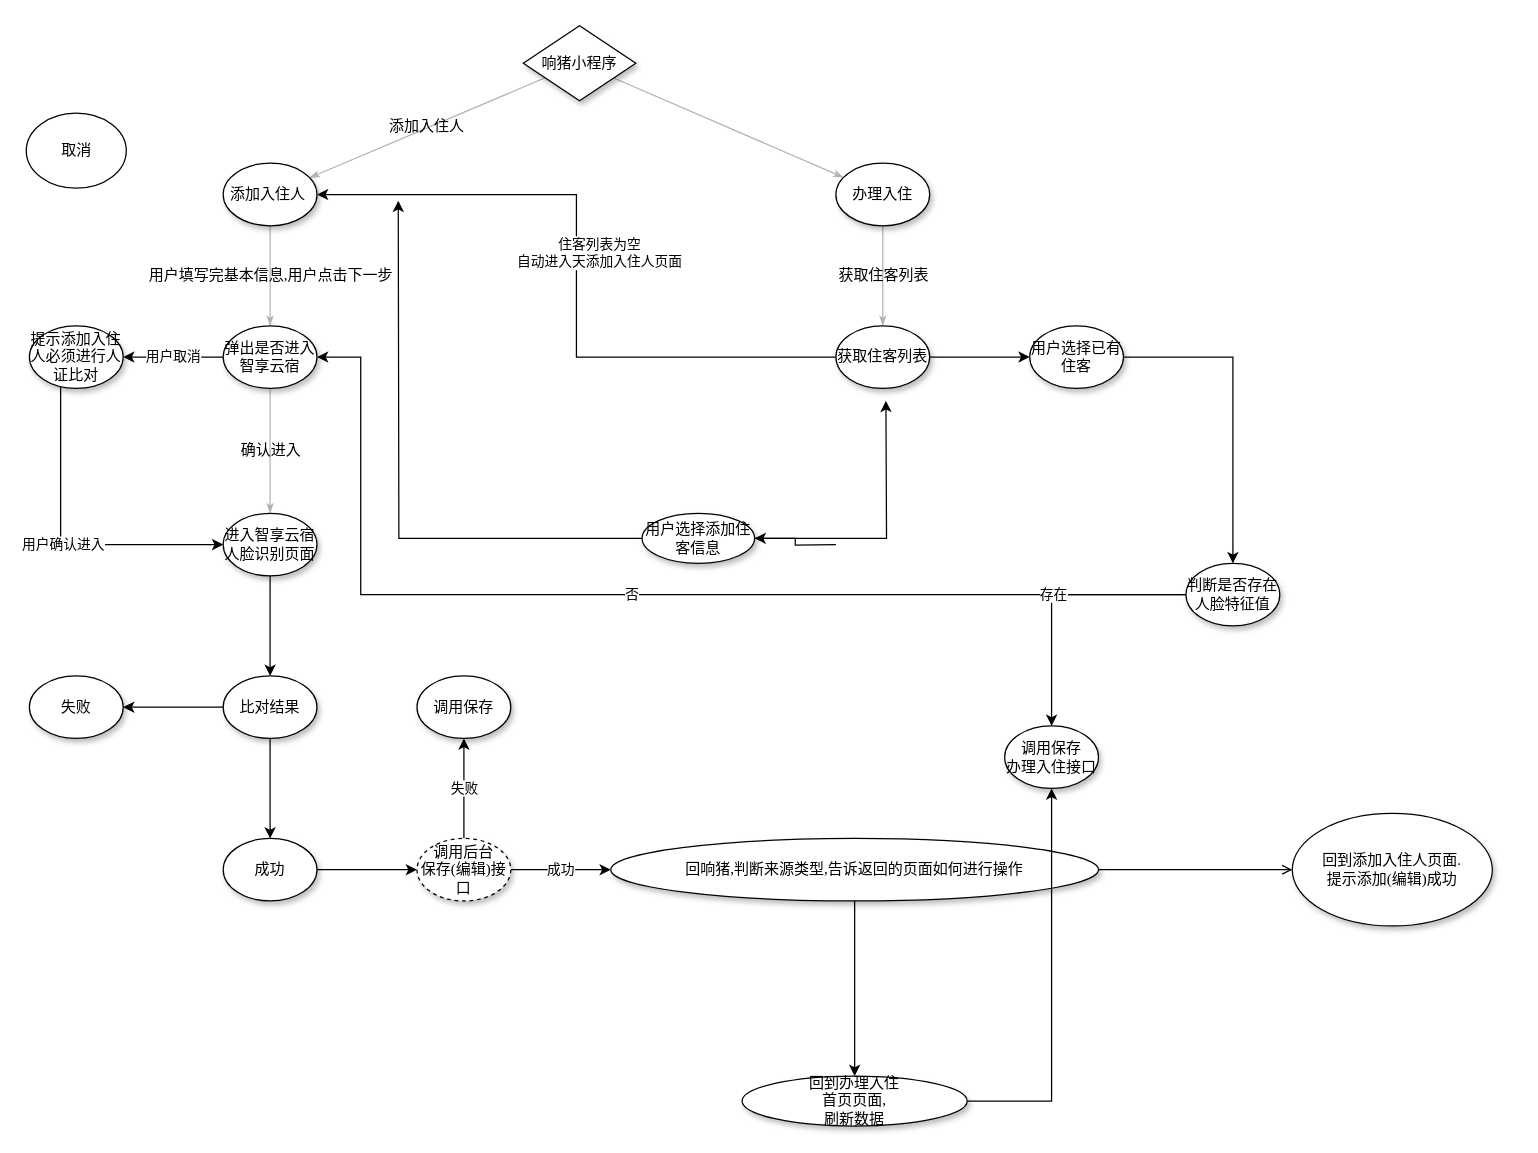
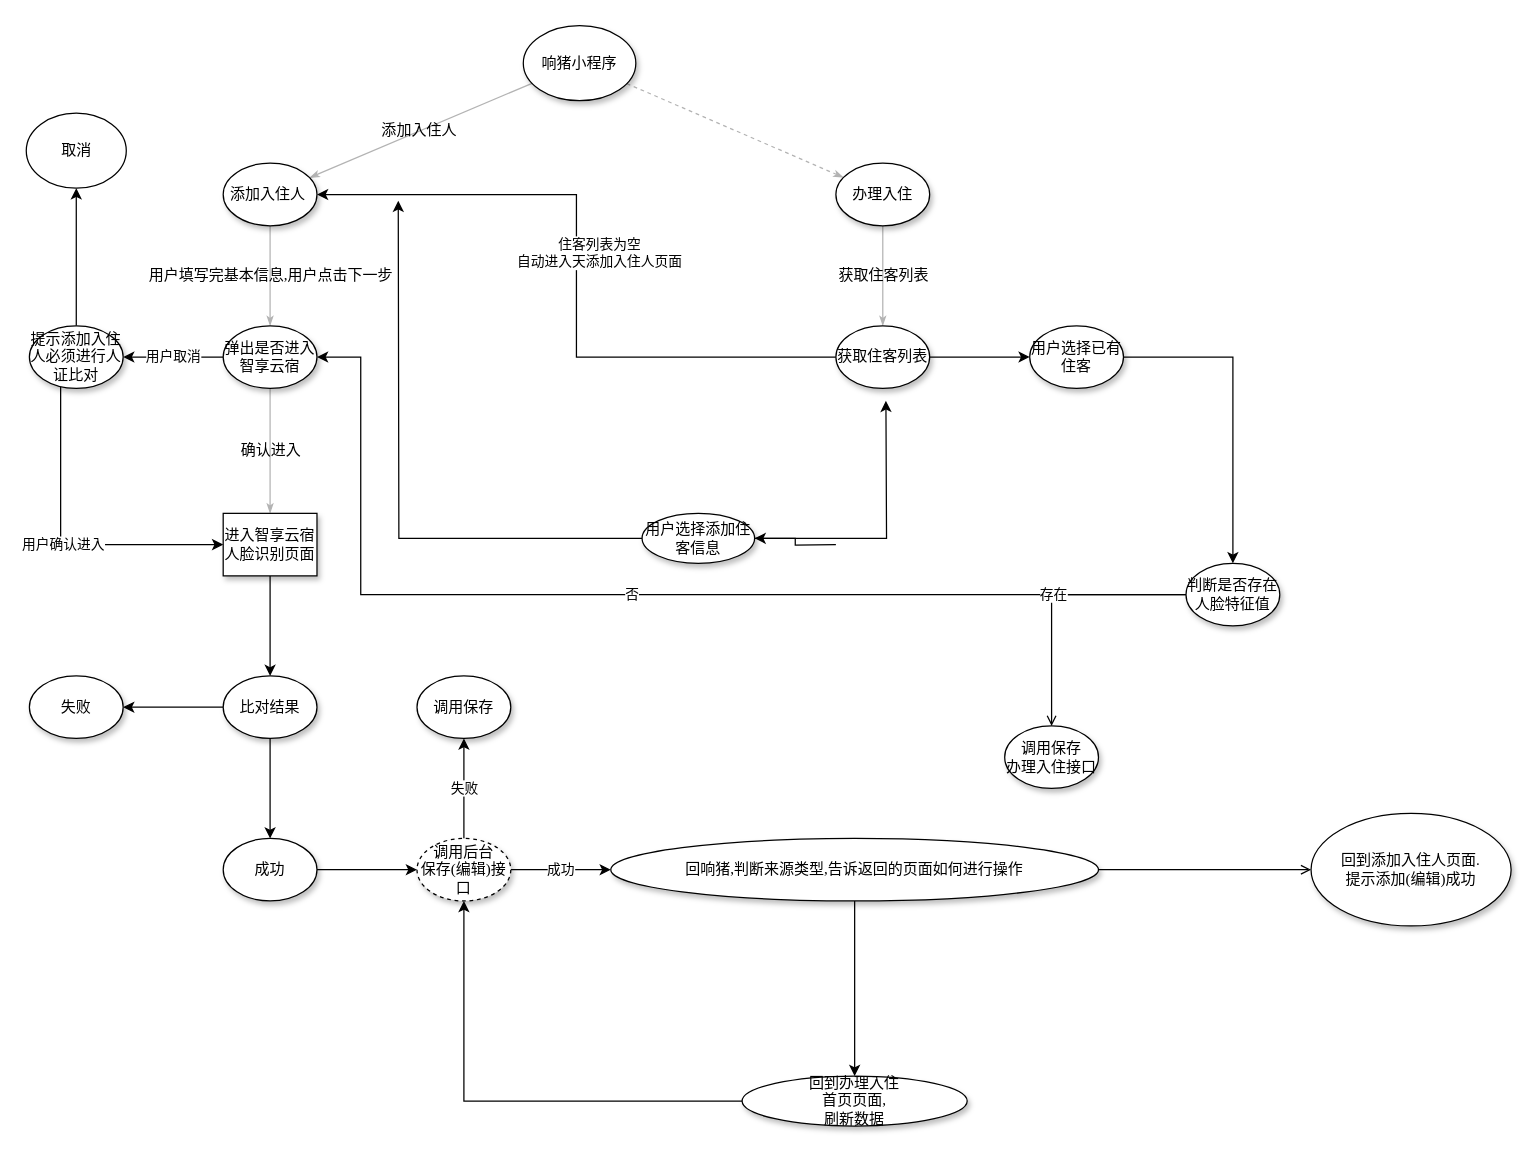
- <mxCell id="4" value="响猪小程序" style="rhombus;whiteSpace=wrap;html=1;shadow=1;comic=0;labelBackgroundColor=none;strokeWidth=1;fontFamily=Verdana;fontSize=12;align=center;" parent="1" vertex="1"><mxGeometry x="418" y="20" width="90" height="60" as="geometry" /></mxCell>
+ <mxCell id="4" value="响猪小程序" style="ellipse;whiteSpace=wrap;html=1;rounded=0;shadow=1;comic=0;labelBackgroundColor=none;strokeWidth=1;fontFamily=Verdana;fontSize=12;align=center;" parent="1" vertex="1"><mxGeometry x="418" y="20" width="90" height="60" as="geometry" /></mxCell>
- <mxCell id="3" value="" style="edgeStyle=none;rounded=1;html=1;labelBackgroundColor=none;startArrow=none;startFill=0;startSize=5;endArrow=classicThin;endFill=1;endSize=5;jettySize=auto;orthogonalLoop=1;strokeColor=#B3B3B3;strokeWidth=1;fontFamily=Verdana;fontSize=12" parent="1" source="4" target="6" edge="1"><mxGeometry relative="1" as="geometry" /></mxCell>
+ <mxCell id="3" value="" style="edgeStyle=none;rounded=1;html=1;labelBackgroundColor=none;startArrow=none;startFill=0;startSize=5;endArrow=classicThin;endFill=1;endSize=5;jettySize=auto;orthogonalLoop=1;strokeColor=#B3B3B3;strokeWidth=1;fontFamily=Verdana;fontSize=12;dashed=1;" parent="1" source="4" target="6" edge="1"><mxGeometry relative="1" as="geometry" /></mxCell>
+ <mxCell id="19" value="" style="edgeStyle=orthogonalEdgeStyle;rounded=0;orthogonalLoop=1;jettySize=auto;html=1;" edge="1" parent="1" source="20" target="34"><mxGeometry relative="1" as="geometry" /></mxCell>
- <mxCell id="17" value="进入智享云宿人脸识别页面" style="ellipse;whiteSpace=wrap;html=1;rounded=0;shadow=1;comic=0;labelBackgroundColor=none;strokeWidth=1;fontFamily=Verdana;fontSize=12;align=center;" parent="1" vertex="1"><mxGeometry x="178" y="410" width="75" height="50" as="geometry" /></mxCell>
+ <mxCell id="17" value="进入智享云宿人脸识别页面" style="whiteSpace=wrap;html=1;shadow=1;comic=0;labelBackgroundColor=none;strokeWidth=1;fontFamily=Verdana;fontSize=12;align=center;rounded=0;" parent="1" vertex="1"><mxGeometry x="178" y="410" width="75" height="50" as="geometry" /></mxCell>
- <mxCell id="41" value="存在" style="edgeStyle=orthogonalEdgeStyle;rounded=0;orthogonalLoop=1;jettySize=auto;html=1;" edge="1" parent="1" source="42" target="43"><mxGeometry relative="1" as="geometry" /></mxCell>
+ <mxCell id="41" value="存在" style="edgeStyle=orthogonalEdgeStyle;rounded=0;orthogonalLoop=1;jettySize=auto;html=1;endArrow=open;" edge="1" parent="1" source="42" target="43"><mxGeometry relative="1" as="geometry" /></mxCell>
- <mxCell id="46" value="回到添加入住人页面.&lt;br&gt;提示添加(编辑)成功" style="ellipse;whiteSpace=wrap;html=1;rounded=0;shadow=1;comic=0;labelBackgroundColor=none;strokeWidth=1;fontFamily=Verdana;fontSize=12;align=center;" vertex="1" parent="1"><mxGeometry x="1033" y="650" width="160" height="90" as="geometry" /></mxCell>
+ <mxCell id="46" value="回到添加入住人页面.&lt;br&gt;提示添加(编辑)成功" style="ellipse;whiteSpace=wrap;html=1;rounded=0;shadow=1;comic=0;labelBackgroundColor=none;strokeWidth=1;fontFamily=Verdana;fontSize=12;align=center;" vertex="1" parent="1"><mxGeometry x="1048" y="650" width="160" height="90" as="geometry" /></mxCell>
- <mxCell id="44" style="edgeStyle=orthogonalEdgeStyle;rounded=0;orthogonalLoop=1;jettySize=auto;html=1;" edge="1" parent="1" source="45" target="43"><mxGeometry relative="1" as="geometry" /></mxCell>
+ <mxCell id="44" style="edgeStyle=orthogonalEdgeStyle;rounded=0;orthogonalLoop=1;jettySize=auto;html=1;" edge="1" parent="1" source="45" target="29"><mxGeometry relative="1" as="geometry" /></mxCell>
